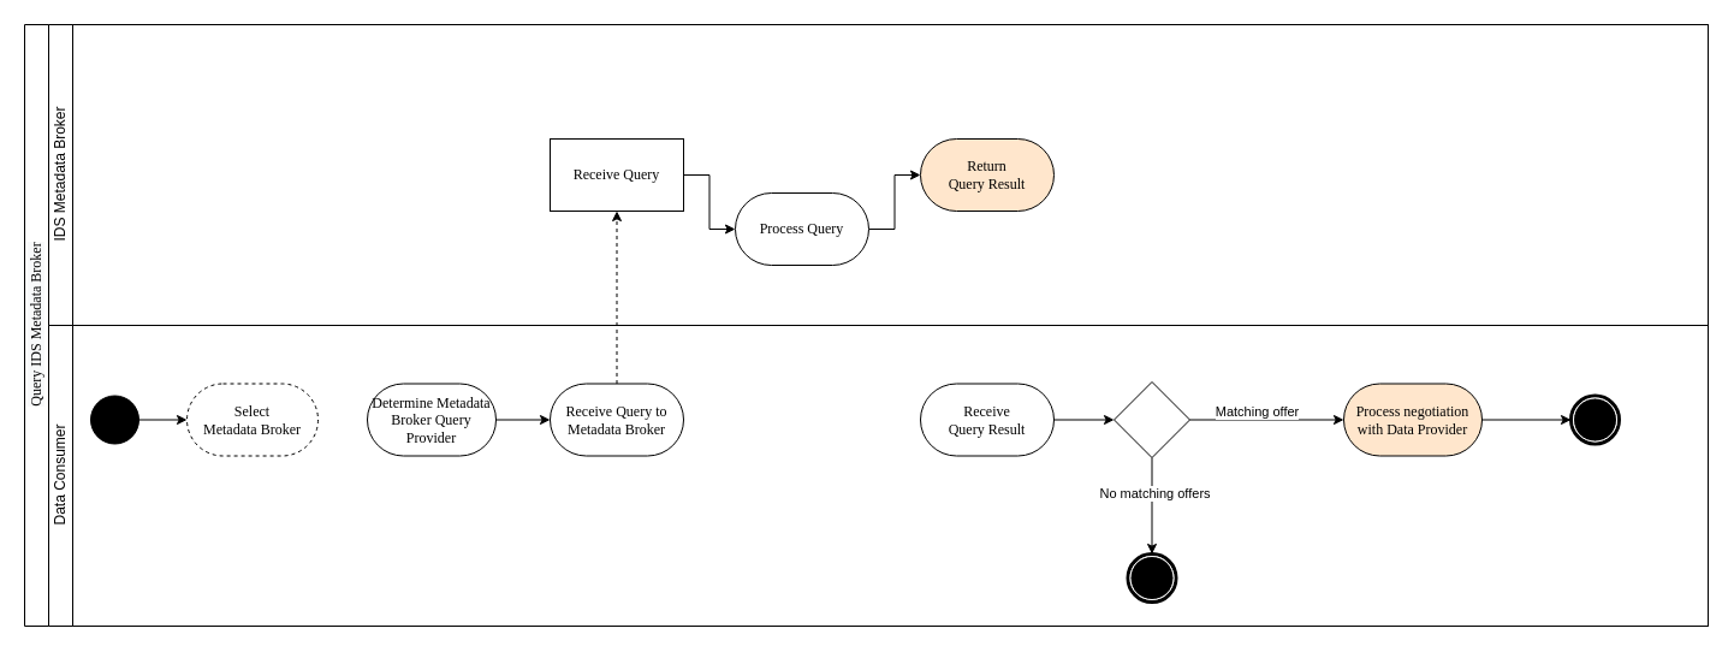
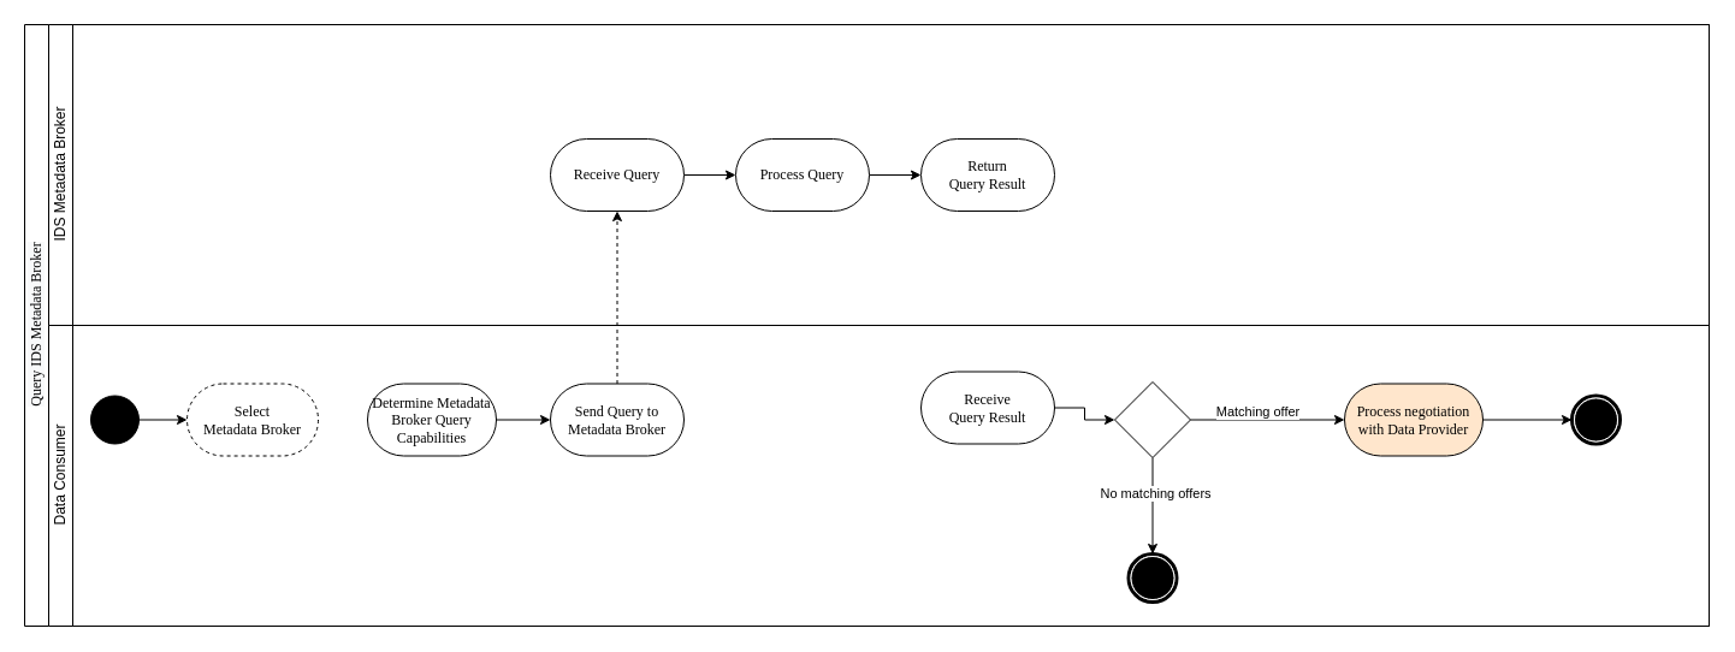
- <mxCell id="6" value="Receive Query" style="whiteSpace=wrap;html=1;shadow=0;comic=0;labelBackgroundColor=none;strokeWidth=1;fontFamily=Verdana;fontSize=12;align=center;arcSize=50;rounded=0;" vertex="1" parent="4"><mxGeometry x="417" y="95" width="111" height="60" as="geometry" /></mxCell>
+ <mxCell id="6" value="Receive Query" style="rounded=1;whiteSpace=wrap;html=1;shadow=0;comic=0;labelBackgroundColor=none;strokeWidth=1;fontFamily=Verdana;fontSize=12;align=center;arcSize=50;" vertex="1" parent="4"><mxGeometry x="417" y="95" width="111" height="60" as="geometry" /></mxCell>
- <mxCell id="9" value="Return&lt;br&gt;Query Result" style="rounded=1;whiteSpace=wrap;html=1;shadow=0;comic=0;labelBackgroundColor=none;strokeWidth=1;fontFamily=Verdana;fontSize=12;align=center;arcSize=50;fillColor=#ffe6cc;" vertex="1" parent="4"><mxGeometry x="725" y="95" width="111" height="60" as="geometry" /></mxCell>
+ <mxCell id="9" value="Return&lt;br&gt;Query Result" style="rounded=1;whiteSpace=wrap;html=1;shadow=0;comic=0;labelBackgroundColor=none;strokeWidth=1;fontFamily=Verdana;fontSize=12;align=center;arcSize=50;" vertex="1" parent="4"><mxGeometry x="725" y="95" width="111" height="60" as="geometry" /></mxCell>
- <mxCell id="8" value="Process Query" style="rounded=1;whiteSpace=wrap;html=1;shadow=0;comic=0;labelBackgroundColor=none;strokeWidth=1;fontFamily=Verdana;fontSize=12;align=center;arcSize=50;" vertex="1" parent="4"><mxGeometry x="571" y="140" width="111" height="60" as="geometry" /></mxCell>
+ <mxCell id="8" value="Process Query" style="rounded=1;whiteSpace=wrap;html=1;shadow=0;comic=0;labelBackgroundColor=none;strokeWidth=1;fontFamily=Verdana;fontSize=12;align=center;arcSize=50;" vertex="1" parent="4"><mxGeometry x="571" y="95" width="111" height="60" as="geometry" /></mxCell>
- <mxCell id="19" value="Receive&lt;br&gt;Query Result" style="rounded=1;whiteSpace=wrap;html=1;shadow=0;comic=0;labelBackgroundColor=none;strokeWidth=1;fontFamily=Verdana;fontSize=12;align=center;arcSize=50;" vertex="1" parent="11"><mxGeometry x="725" y="48.5" width="111" height="60" as="geometry" /></mxCell>
+ <mxCell id="19" value="Receive&lt;br&gt;Query Result" style="rounded=1;whiteSpace=wrap;html=1;shadow=0;comic=0;labelBackgroundColor=none;strokeWidth=1;fontFamily=Verdana;fontSize=12;align=center;arcSize=50;" vertex="1" parent="11"><mxGeometry x="725" y="38.5" width="111" height="60" as="geometry" /></mxCell>
- <mxCell id="16" value="Determine Metadata Broker Query Provider" style="rounded=1;whiteSpace=wrap;html=1;shadow=0;comic=0;labelBackgroundColor=none;strokeWidth=1;fontFamily=Verdana;fontSize=12;align=center;arcSize=50;" vertex="1" parent="11"><mxGeometry x="265" y="48.5" width="107" height="60" as="geometry" /></mxCell>
+ <mxCell id="16" value="Determine Metadata Broker Query Capabilities" style="rounded=1;whiteSpace=wrap;html=1;shadow=0;comic=0;labelBackgroundColor=none;strokeWidth=1;fontFamily=Verdana;fontSize=12;align=center;arcSize=50;" vertex="1" parent="11"><mxGeometry x="265" y="48.5" width="107" height="60" as="geometry" /></mxCell>
- <mxCell id="17" value="Receive Query to Metadata Broker" style="rounded=1;whiteSpace=wrap;html=1;shadow=0;comic=0;labelBackgroundColor=none;strokeWidth=1;fontFamily=Verdana;fontSize=12;align=center;arcSize=50;" vertex="1" parent="11"><mxGeometry x="417" y="48.5" width="111" height="60" as="geometry" /></mxCell>
+ <mxCell id="17" value="Send Query to Metadata Broker" style="rounded=1;whiteSpace=wrap;html=1;shadow=0;comic=0;labelBackgroundColor=none;strokeWidth=1;fontFamily=Verdana;fontSize=12;align=center;arcSize=50;" vertex="1" parent="11"><mxGeometry x="417" y="48.5" width="111" height="60" as="geometry" /></mxCell>
